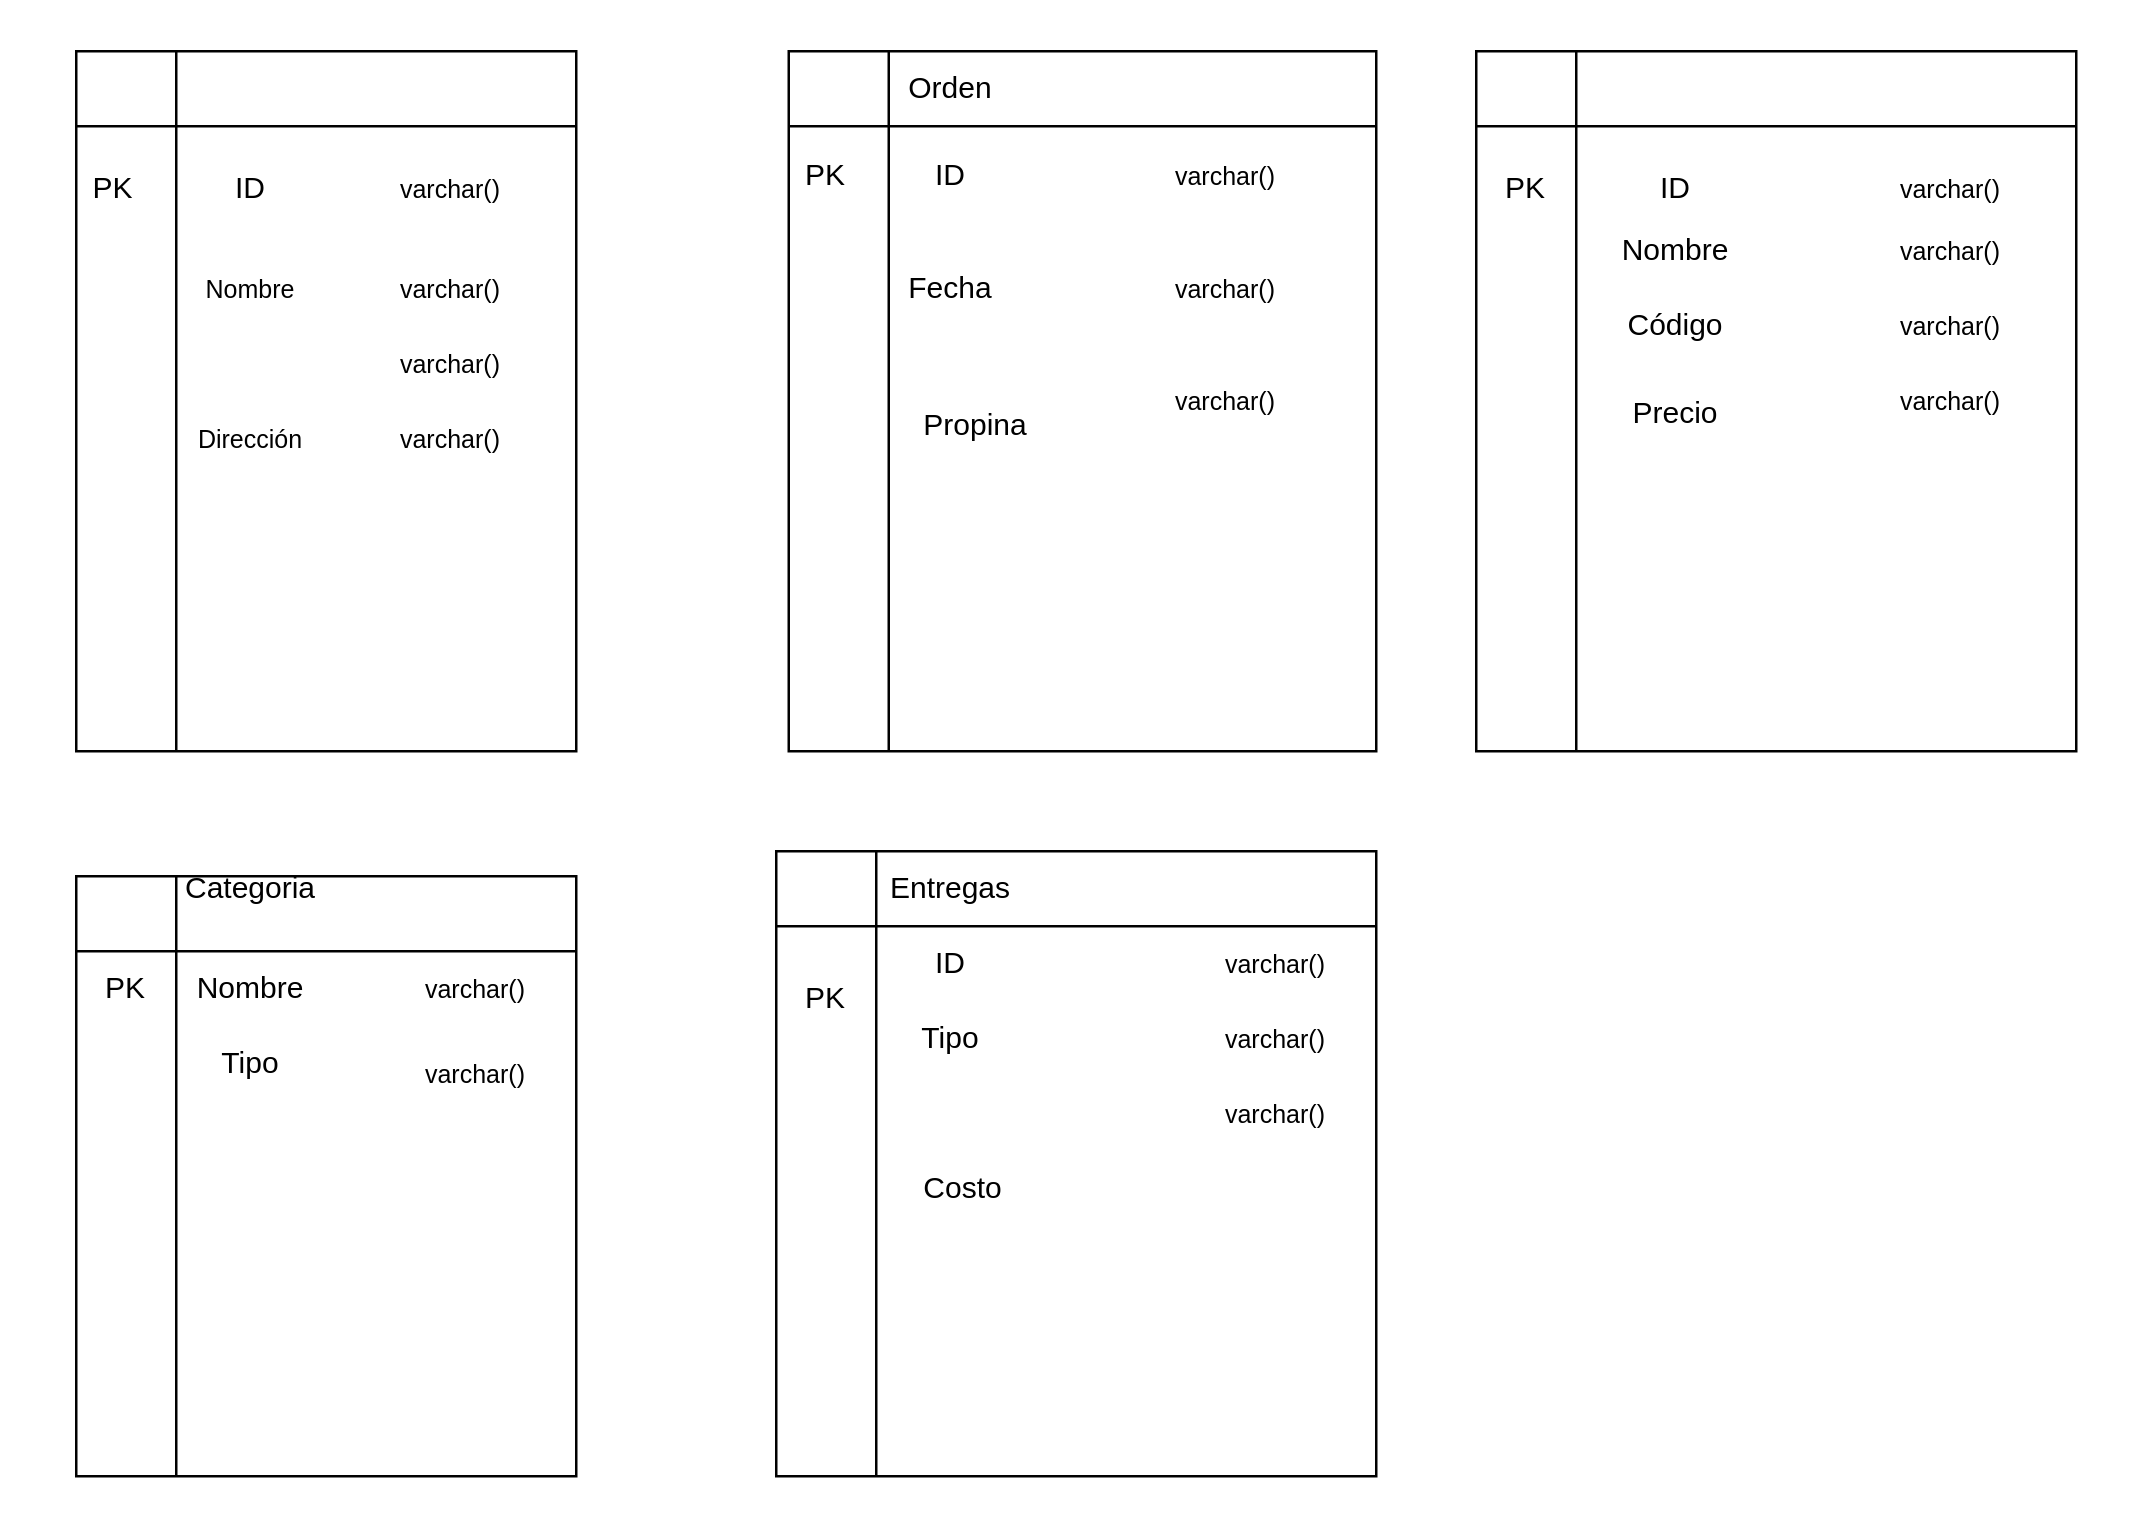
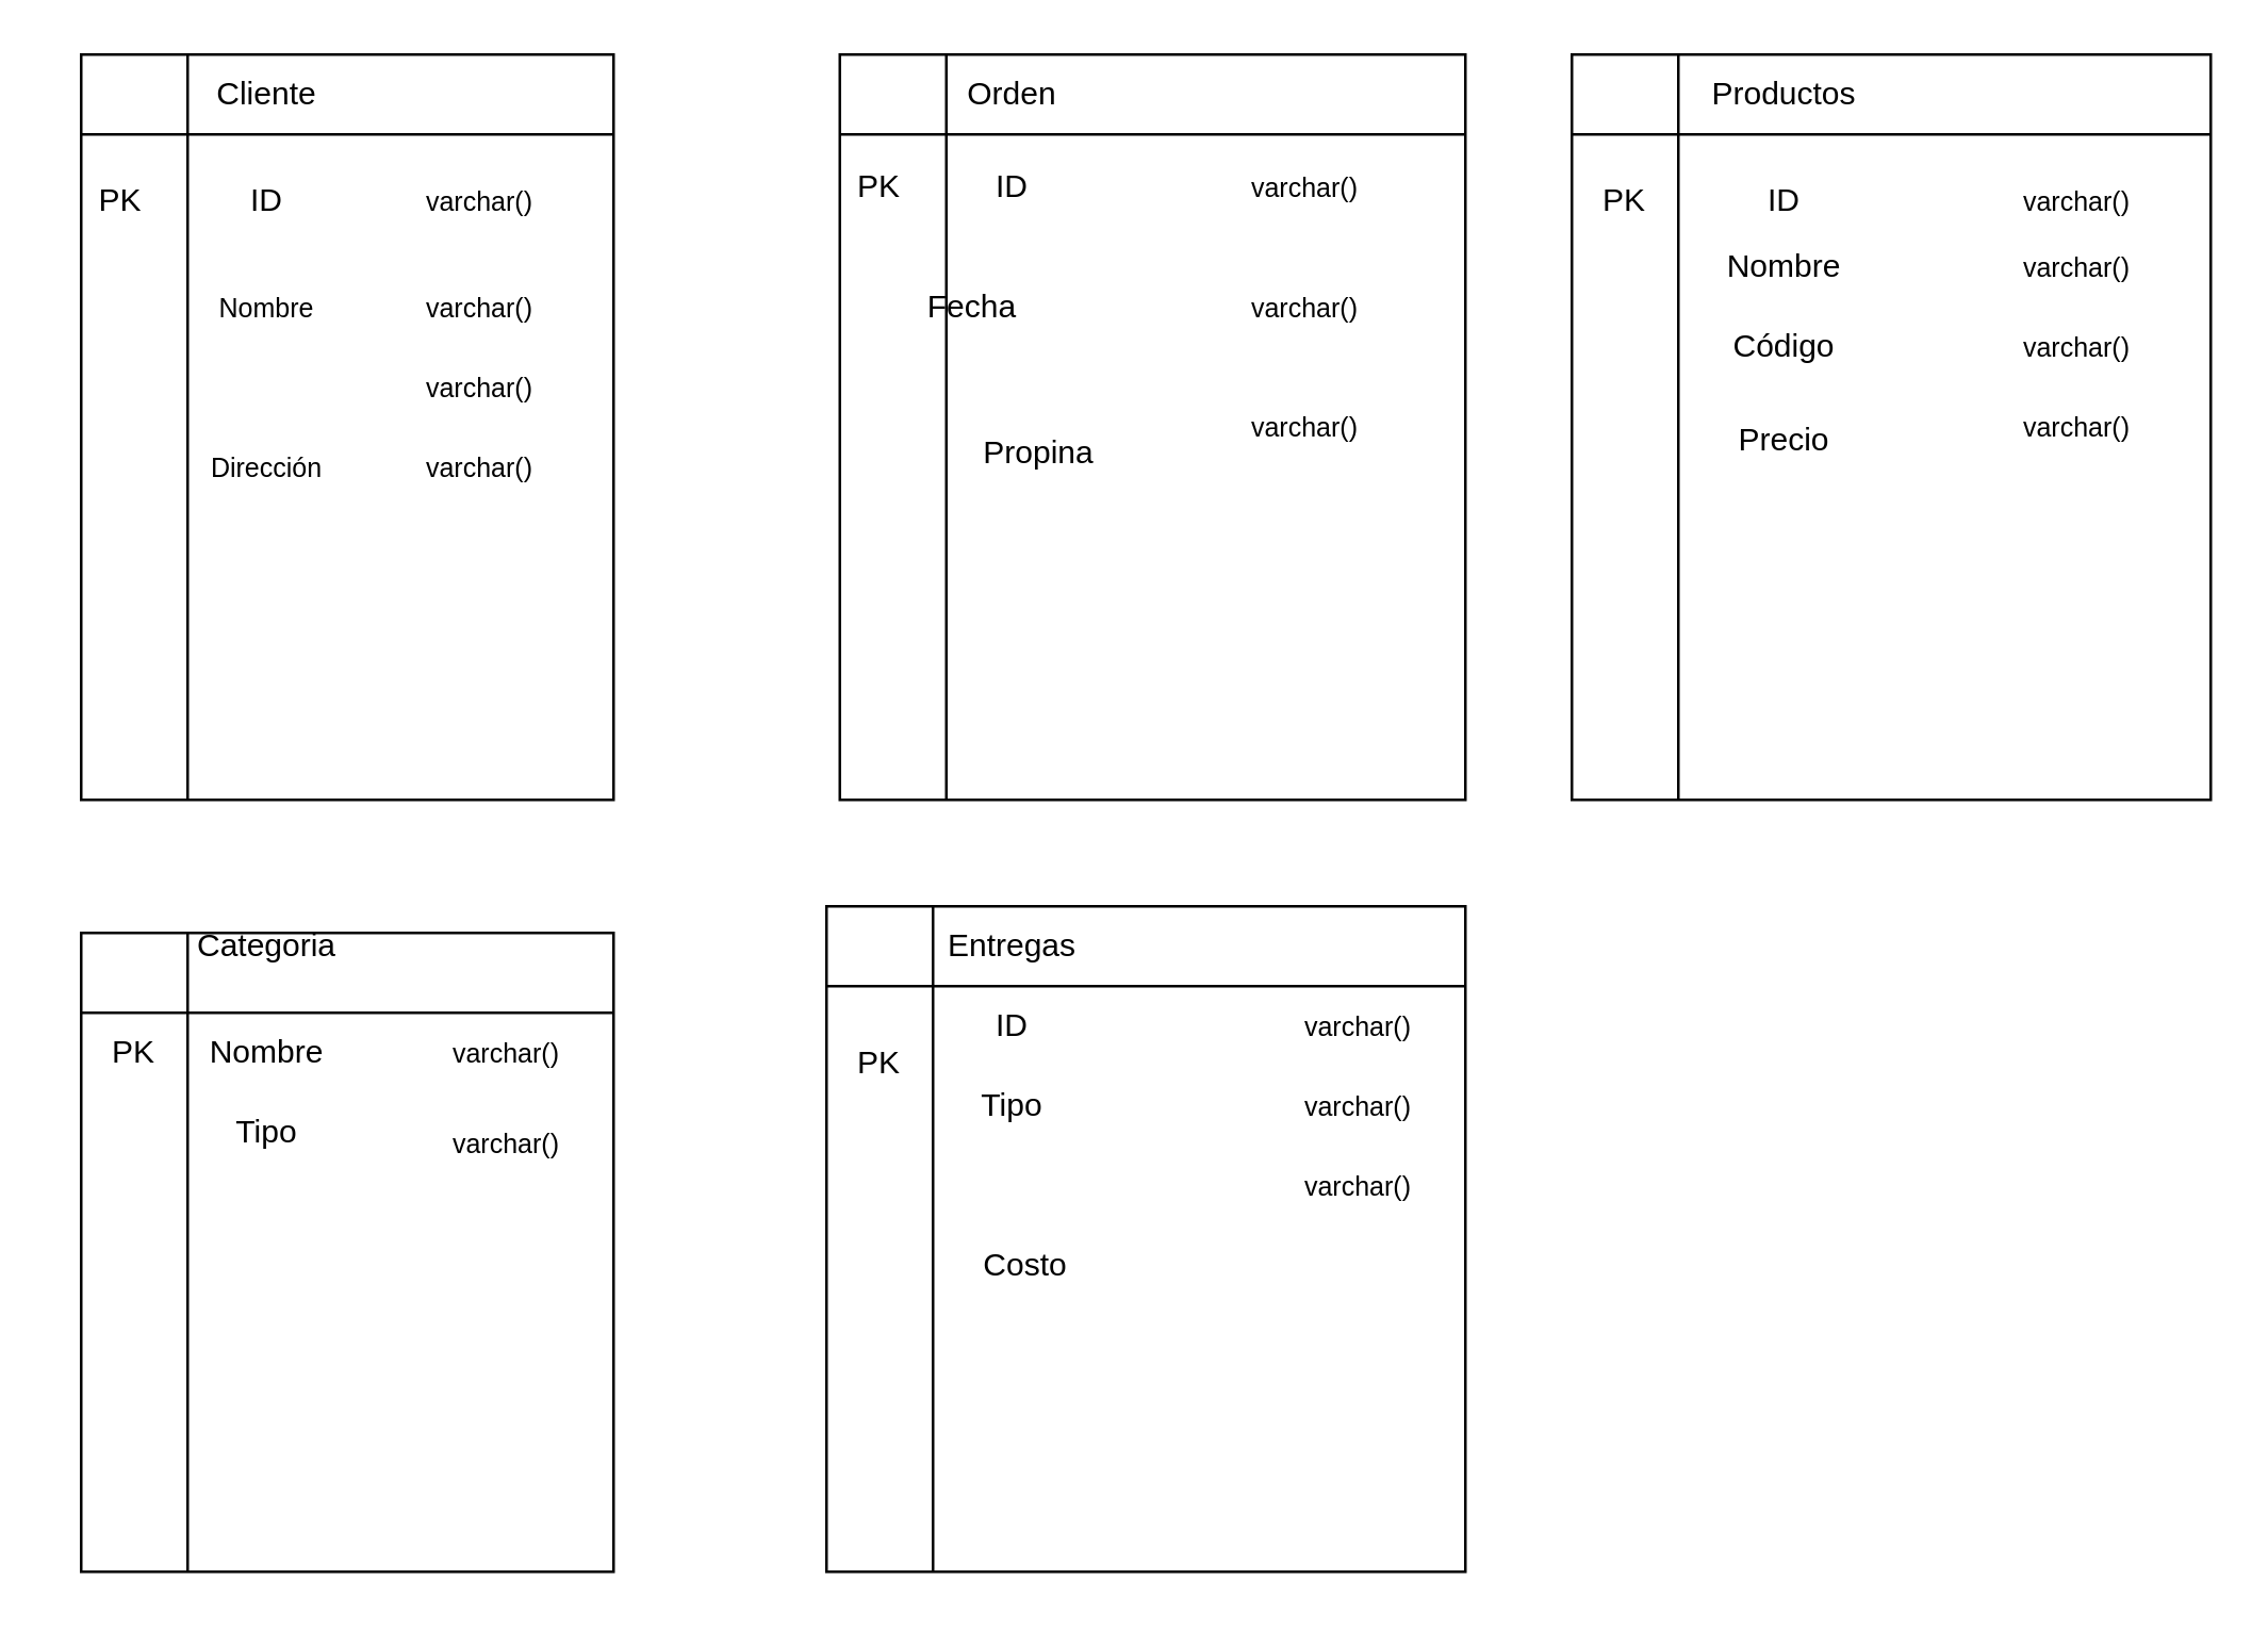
+ <mxCell id="3" value="Cliente" style="text;html=1;align=center;verticalAlign=middle;whiteSpace=wrap;rounded=0;" vertex="1" parent="1"><mxGeometry x="50" y="20" width="100" height="30" as="geometry" /></mxCell>
+ <mxCell id="22" value="Productos" style="text;html=1;align=center;verticalAlign=middle;whiteSpace=wrap;rounded=0;" vertex="1" parent="1"><mxGeometry x="640" y="20" width="60" height="30" as="geometry" /></mxCell>
- <mxCell id="12" value="Fecha" style="text;html=1;align=center;verticalAlign=middle;whiteSpace=wrap;rounded=0;" vertex="1" parent="1"><mxGeometry x="350" y="100" width="60" height="30" as="geometry" /></mxCell>
+ <mxCell id="12" value="Fecha" style="text;html=1;align=center;verticalAlign=middle;whiteSpace=wrap;rounded=0;" vertex="1" parent="1"><mxGeometry x="335" y="100" width="60" height="30" as="geometry" /></mxCell>
